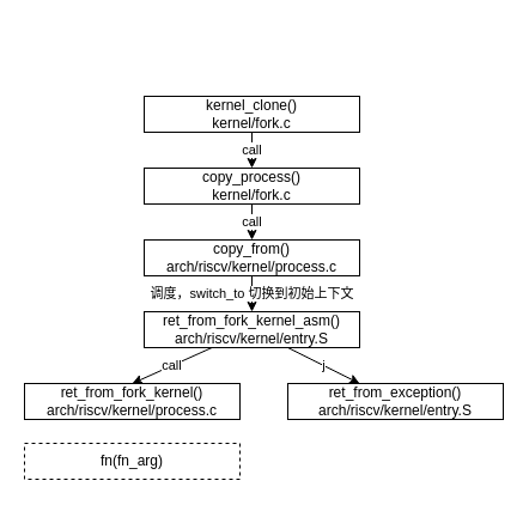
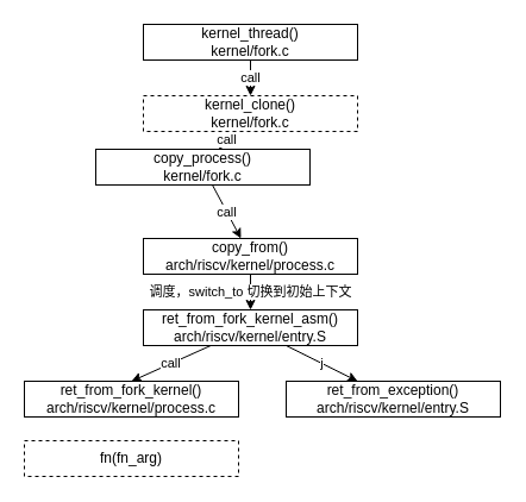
+ <mxCell id="3" value="kernel_thread()&lt;div&gt;kernel/fork.c&lt;/div&gt;" style="rounded=0;whiteSpace=wrap;html=1;fontSize=12;" parent="1" vertex="1"><mxGeometry x="120" y="20" width="180" height="30" as="geometry" /></mxCell>
+ <mxCell id="2" value="call" style="edgeStyle=none;html=1;" edge="1" parent="1" source="3" target="5"><mxGeometry relative="1" as="geometry" /></mxCell>
- <mxCell id="5" value="kernel_clone()&lt;div&gt;kernel/fork.c&lt;/div&gt;" style="rounded=0;whiteSpace=wrap;html=1;fontSize=12;" vertex="1" parent="1"><mxGeometry x="120" y="80" width="180" height="30" as="geometry" /></mxCell>
+ <mxCell id="5" value="kernel_clone()&lt;div&gt;kernel/fork.c&lt;/div&gt;" style="rounded=0;whiteSpace=wrap;html=1;fontSize=12;dashed=1;" vertex="1" parent="1"><mxGeometry x="120" y="80" width="180" height="30" as="geometry" /></mxCell>
- <mxCell id="7" value="copy_process()&lt;div&gt;kernel/fork.c&lt;/div&gt;" style="rounded=0;whiteSpace=wrap;html=1;fontSize=12;" vertex="1" parent="1"><mxGeometry x="120" y="140" width="180" height="30" as="geometry" /></mxCell>
+ <mxCell id="7" value="copy_process()&lt;div&gt;kernel/fork.c&lt;/div&gt;" style="rounded=0;whiteSpace=wrap;html=1;fontSize=12;" vertex="1" parent="1"><mxGeometry x="80" y="125" width="180" height="30" as="geometry" /></mxCell>
